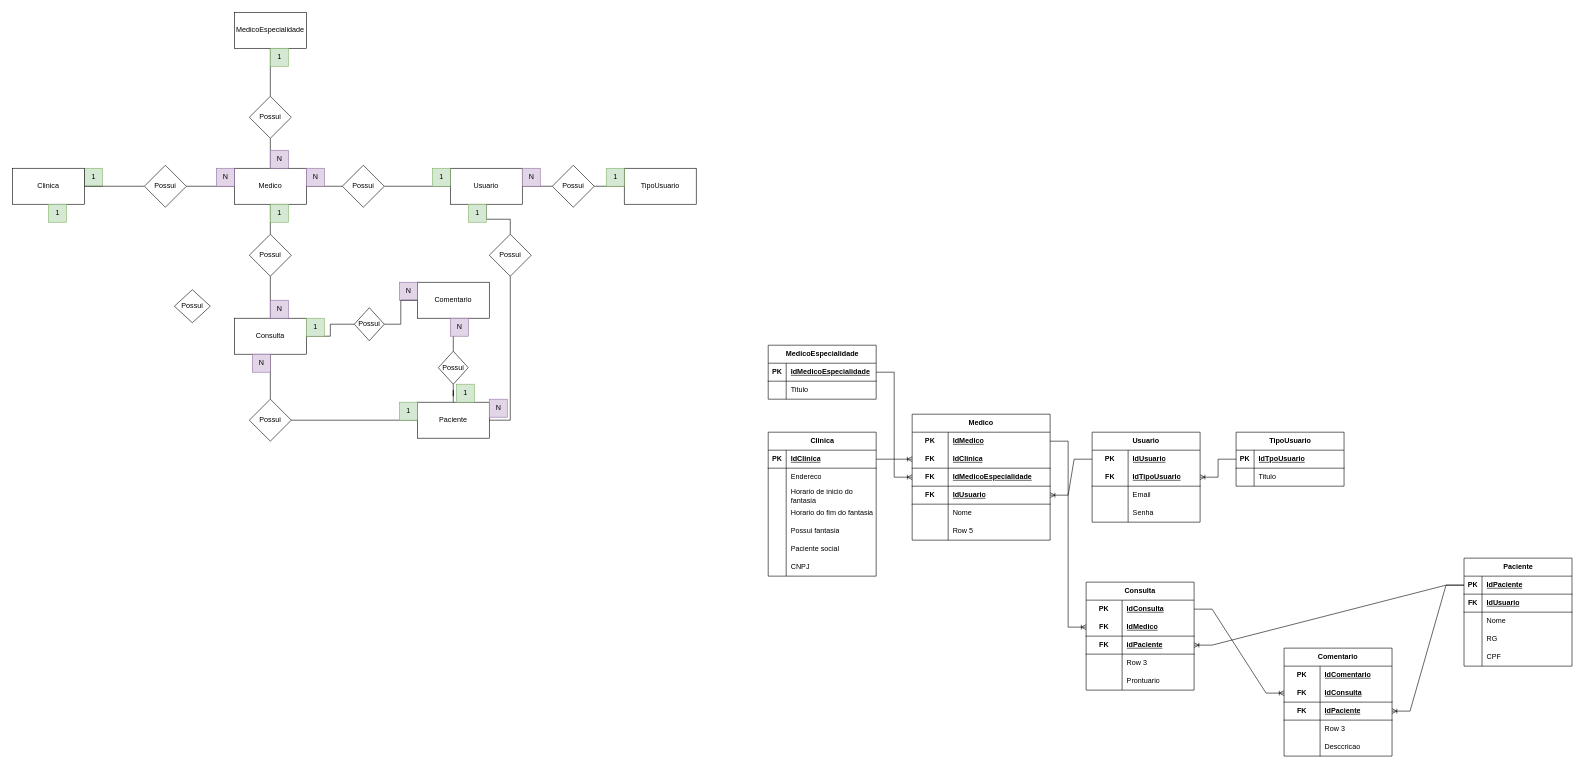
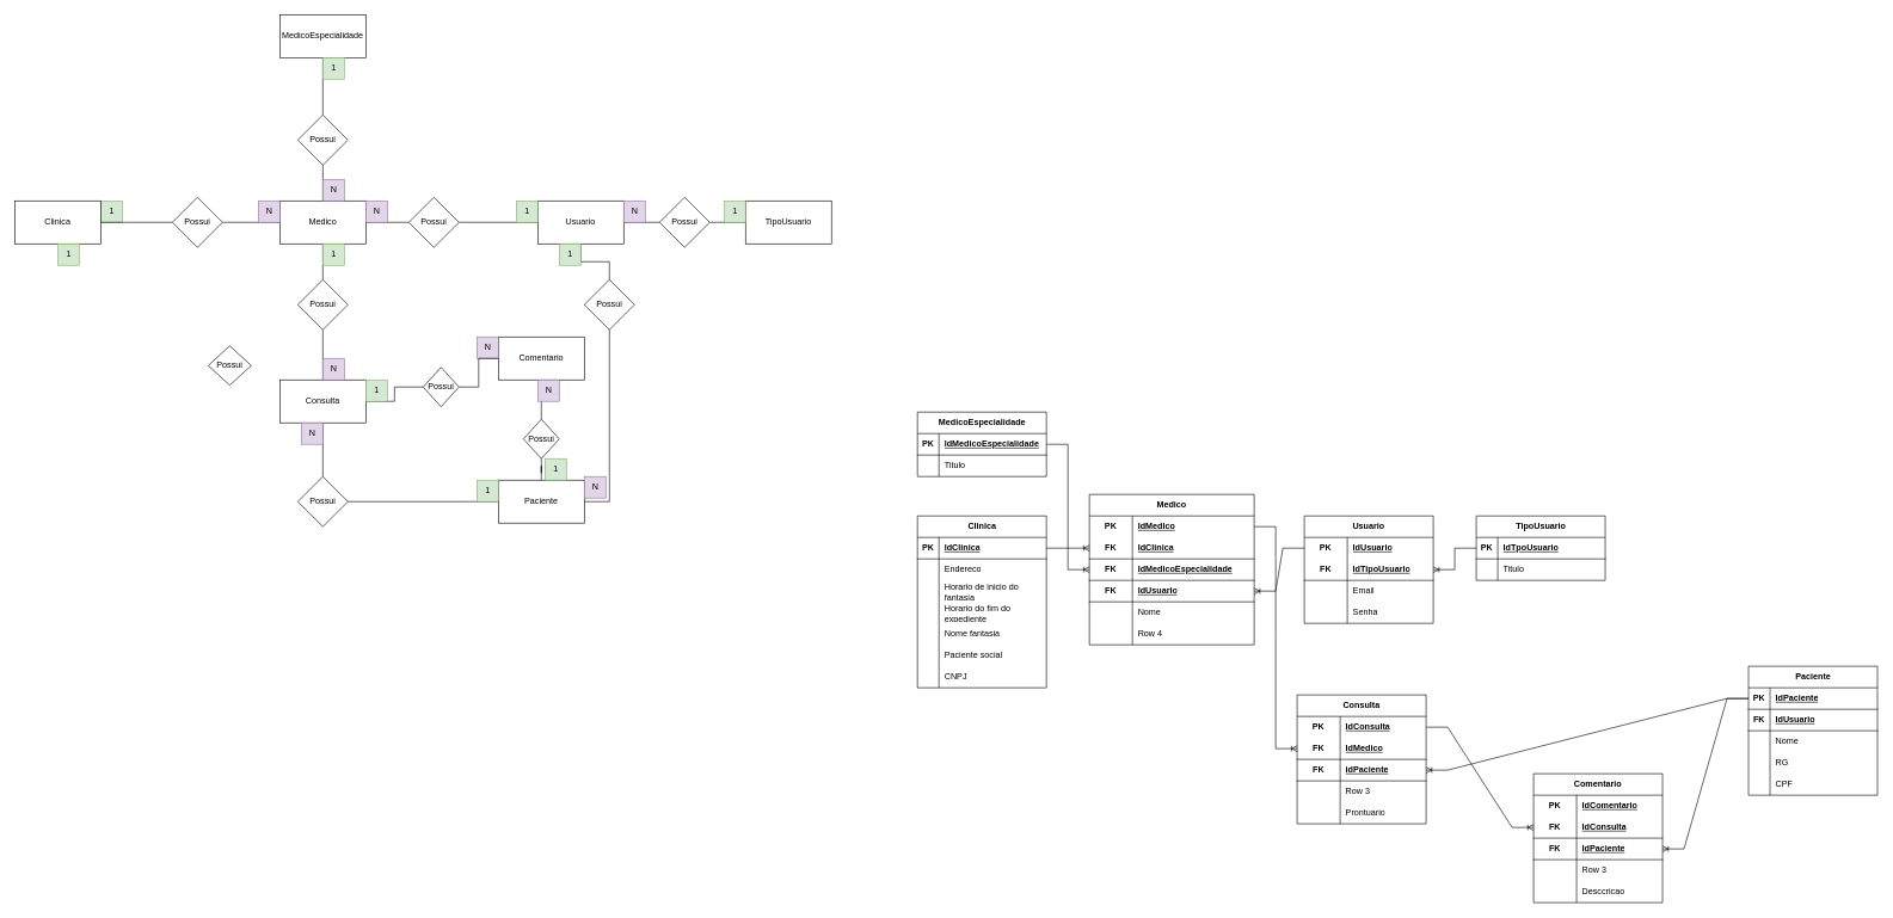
- <mxCell id="57" value="Horario do fim do fantasia" style="shape=partialRectangle;connectable=0;fillColor=none;top=0;left=0;bottom=0;right=0;align=left;spacingLeft=6;overflow=hidden;whiteSpace=wrap;html=1;" vertex="1" parent="55"><mxGeometry x="30" width="150" height="30" as="geometry"><mxRectangle width="150" height="30" as="alternateBounds" /></mxGeometry></mxCell>
+ <mxCell id="57" value="Horario do fim do expediente" style="shape=partialRectangle;connectable=0;fillColor=none;top=0;left=0;bottom=0;right=0;align=left;spacingLeft=6;overflow=hidden;whiteSpace=wrap;html=1;" vertex="1" parent="55"><mxGeometry x="30" width="150" height="30" as="geometry"><mxRectangle width="150" height="30" as="alternateBounds" /></mxGeometry></mxCell>
- <mxCell id="60" value="Possui fantasia" style="shape=partialRectangle;connectable=0;fillColor=none;top=0;left=0;bottom=0;right=0;align=left;spacingLeft=6;overflow=hidden;whiteSpace=wrap;html=1;" vertex="1" parent="58"><mxGeometry x="30" width="150" height="30" as="geometry"><mxRectangle width="150" height="30" as="alternateBounds" /></mxGeometry></mxCell>
+ <mxCell id="60" value="Nome fantasia" style="shape=partialRectangle;connectable=0;fillColor=none;top=0;left=0;bottom=0;right=0;align=left;spacingLeft=6;overflow=hidden;whiteSpace=wrap;html=1;" vertex="1" parent="58"><mxGeometry x="30" width="150" height="30" as="geometry"><mxRectangle width="150" height="30" as="alternateBounds" /></mxGeometry></mxCell>
- <mxCell id="85" value="Row 5" style="shape=partialRectangle;connectable=0;fillColor=none;top=0;left=0;bottom=0;right=0;align=left;spacingLeft=6;overflow=hidden;html=1;whiteSpace=wrap;" vertex="1" parent="83"><mxGeometry x="60" width="170" height="30" as="geometry"><mxRectangle width="170" height="30" as="alternateBounds" /></mxGeometry></mxCell>
+ <mxCell id="85" value="Row 4" style="shape=partialRectangle;connectable=0;fillColor=none;top=0;left=0;bottom=0;right=0;align=left;spacingLeft=6;overflow=hidden;html=1;whiteSpace=wrap;" vertex="1" parent="83"><mxGeometry x="60" width="170" height="30" as="geometry"><mxRectangle width="170" height="30" as="alternateBounds" /></mxGeometry></mxCell>
